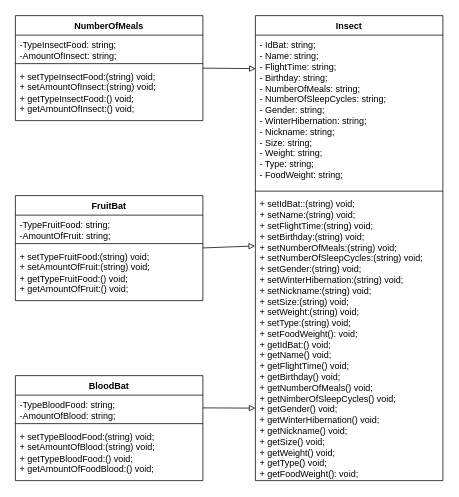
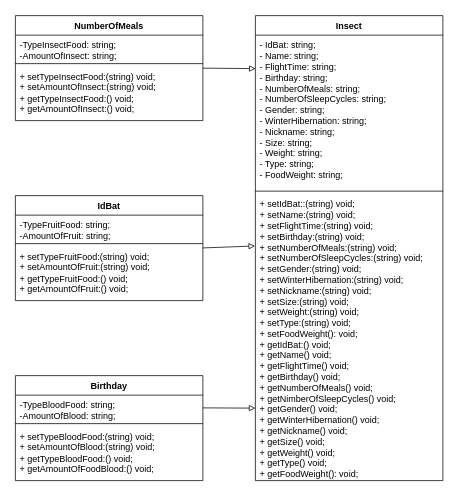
- <mxCell id="10" value="FruitBat" style="swimlane;fontStyle=1;align=center;verticalAlign=top;childLayout=stackLayout;horizontal=1;startSize=26;horizontalStack=0;resizeParent=1;resizeParentMax=0;resizeLast=0;collapsible=1;marginBottom=0;whiteSpace=wrap;html=1;" vertex="1" parent="1"><mxGeometry x="20" y="260" width="250" height="140" as="geometry" /></mxCell>
+ <mxCell id="10" value="IdBat" style="swimlane;fontStyle=1;align=center;verticalAlign=top;childLayout=stackLayout;horizontal=1;startSize=26;horizontalStack=0;resizeParent=1;resizeParentMax=0;resizeLast=0;collapsible=1;marginBottom=0;whiteSpace=wrap;html=1;" vertex="1" parent="1"><mxGeometry x="20" y="260" width="250" height="140" as="geometry" /></mxCell>
- <mxCell id="14" value="BloodBat" style="swimlane;fontStyle=1;align=center;verticalAlign=top;childLayout=stackLayout;horizontal=1;startSize=26;horizontalStack=0;resizeParent=1;resizeParentMax=0;resizeLast=0;collapsible=1;marginBottom=0;whiteSpace=wrap;html=1;" vertex="1" parent="1"><mxGeometry x="20" y="500" width="250" height="140" as="geometry" /></mxCell>
+ <mxCell id="14" value="Birthday" style="swimlane;fontStyle=1;align=center;verticalAlign=top;childLayout=stackLayout;horizontal=1;startSize=26;horizontalStack=0;resizeParent=1;resizeParentMax=0;resizeLast=0;collapsible=1;marginBottom=0;whiteSpace=wrap;html=1;" vertex="1" parent="1"><mxGeometry x="20" y="500" width="250" height="140" as="geometry" /></mxCell>
